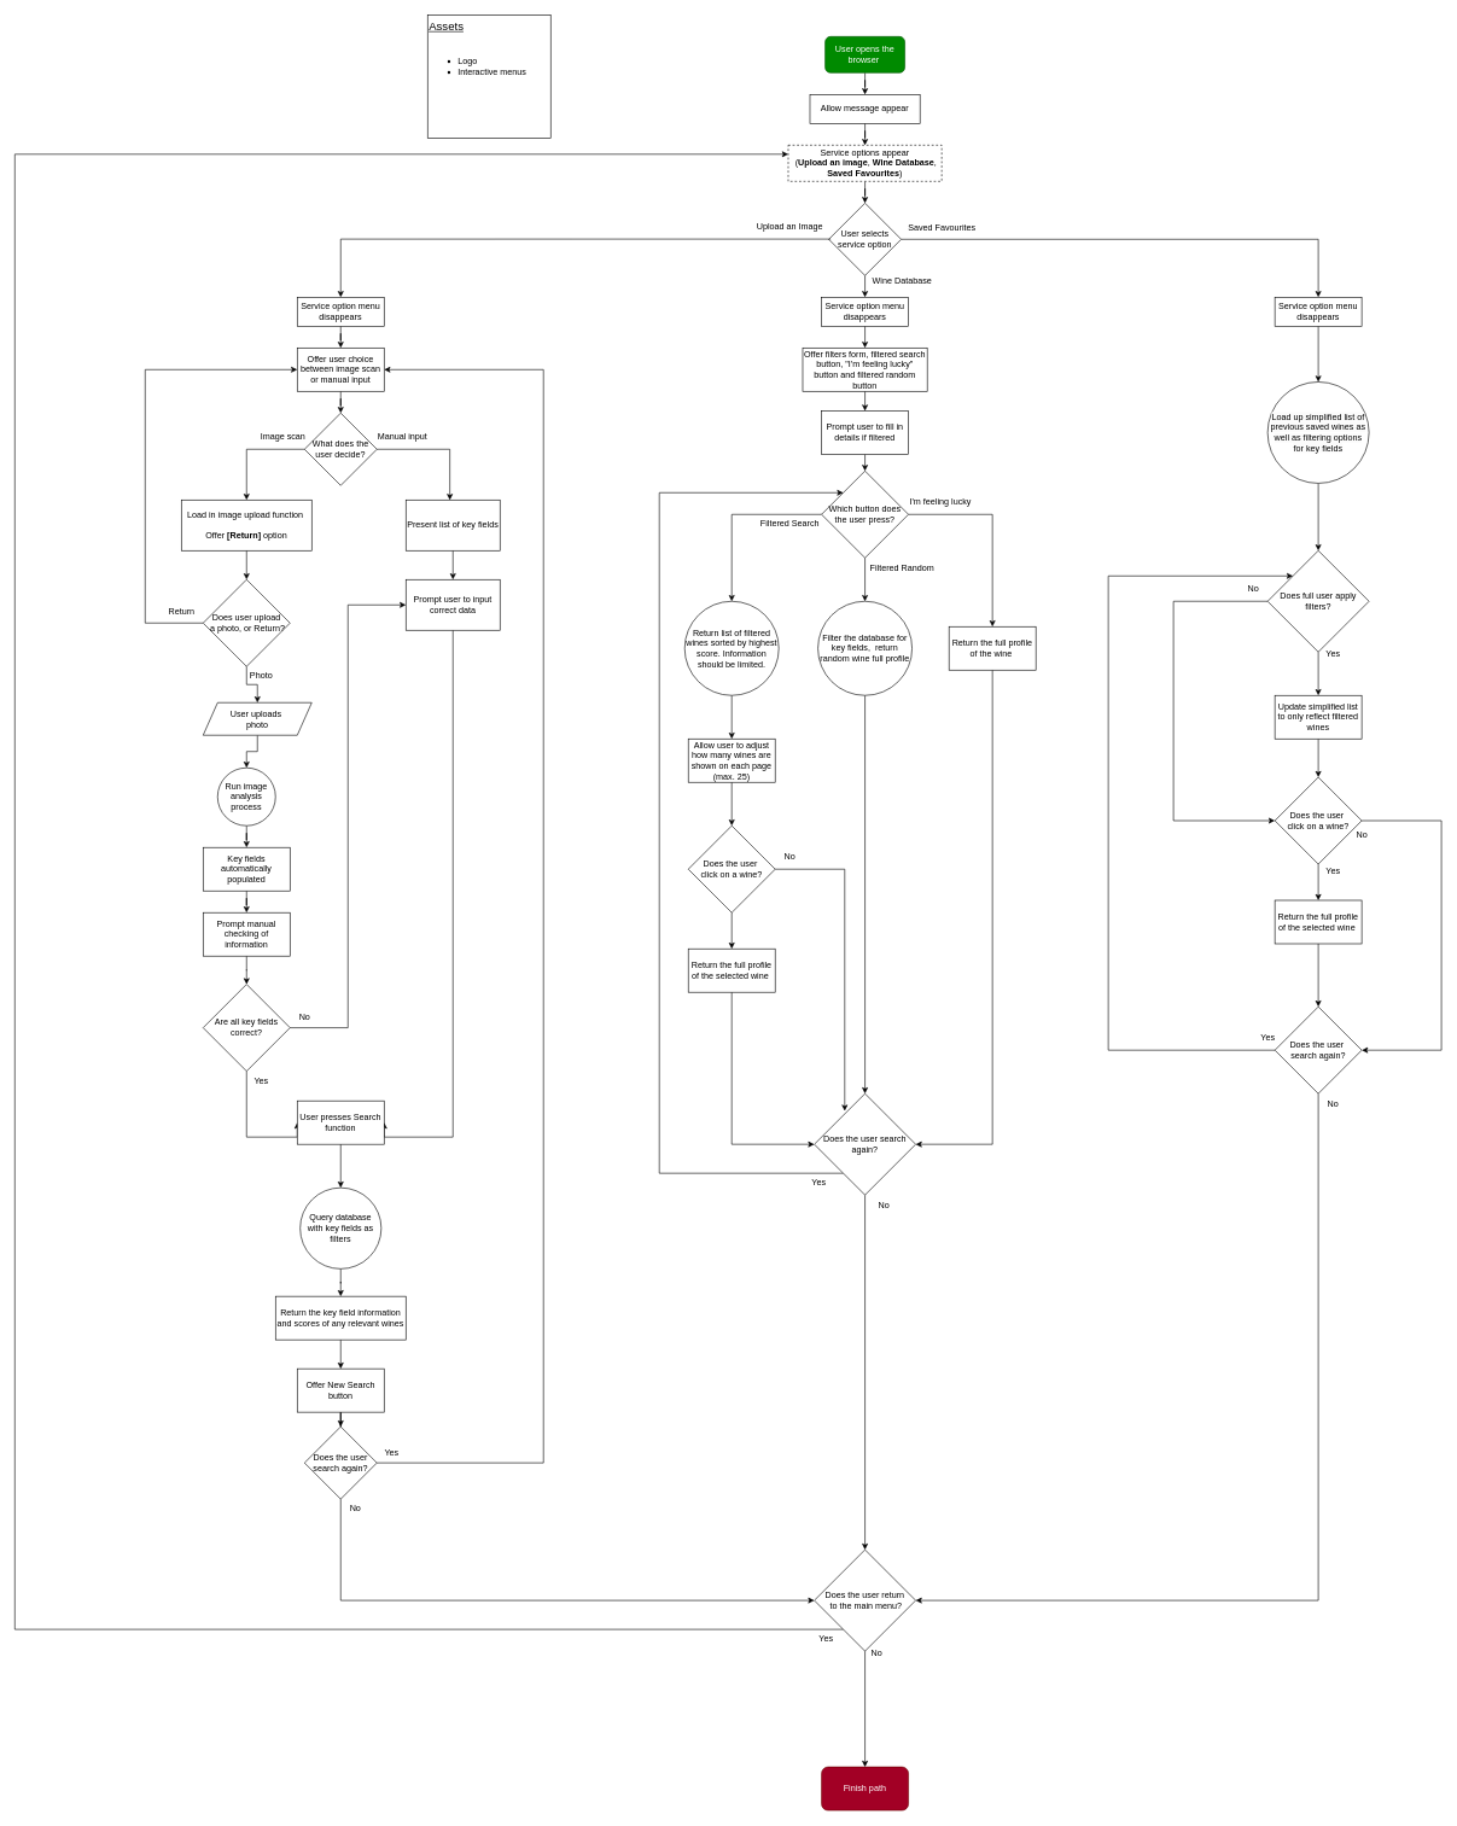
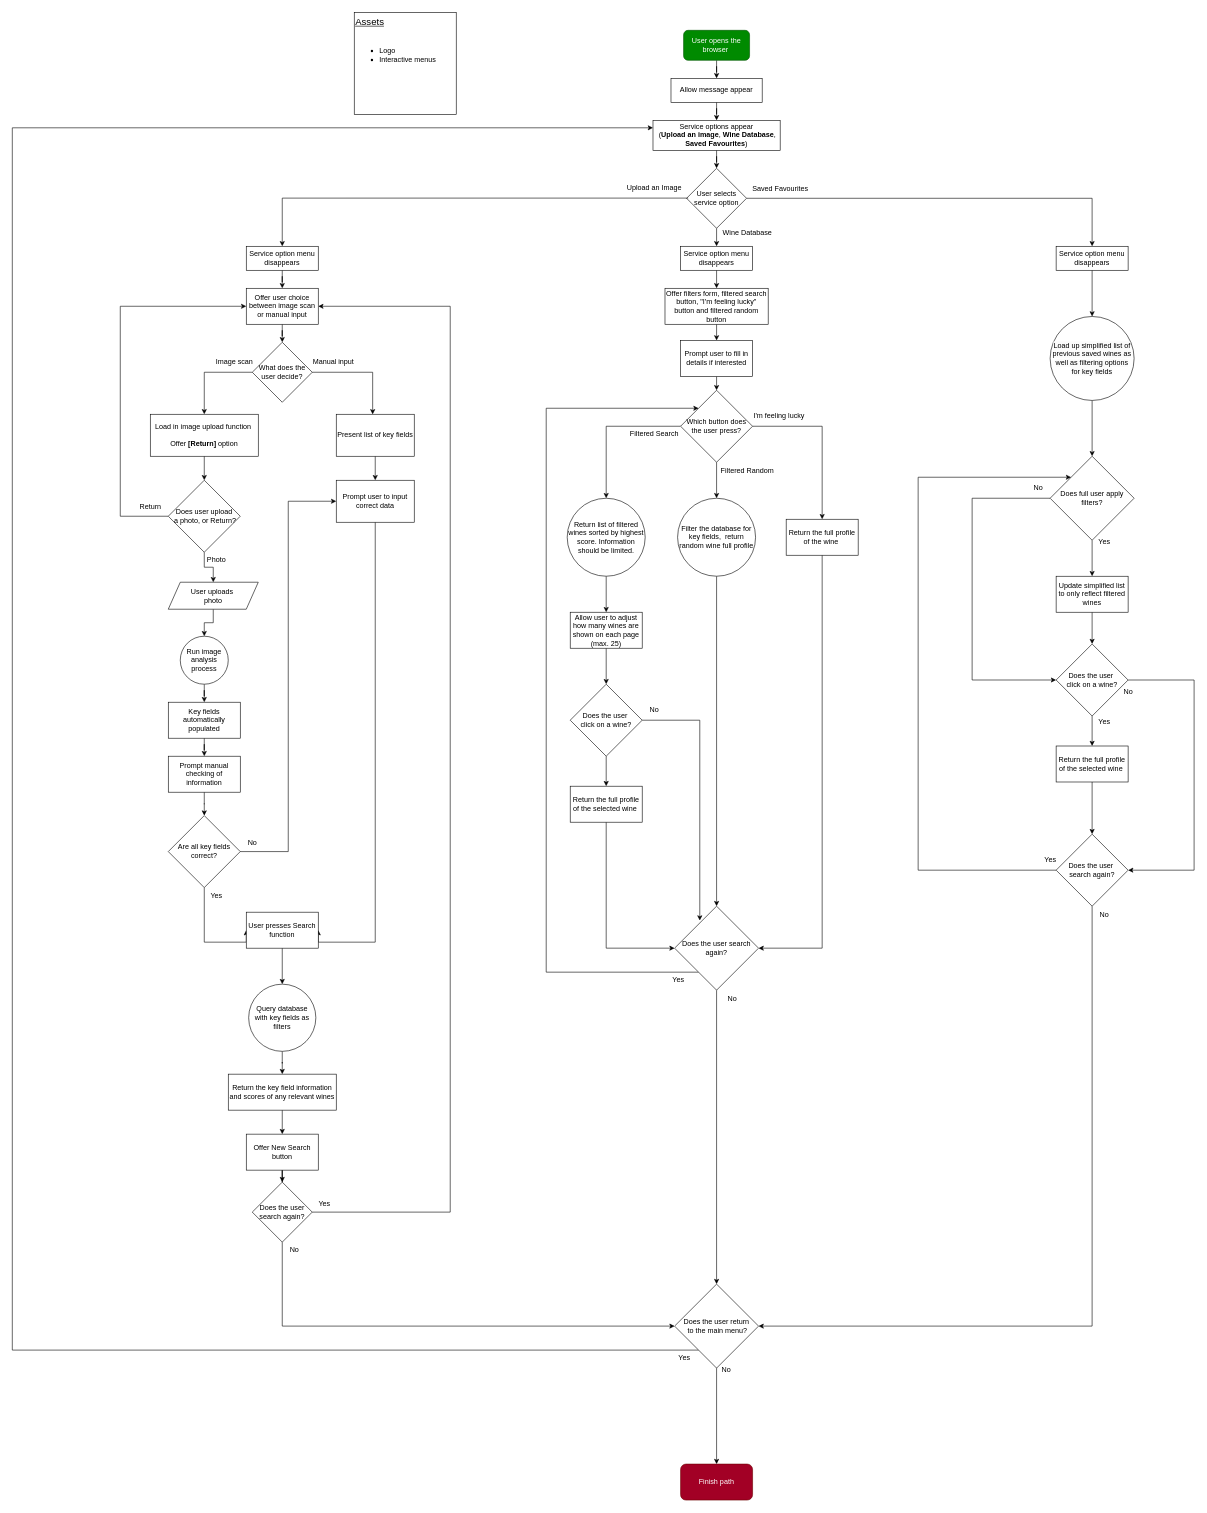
- <mxCell id="12" value="Service options appear&lt;div&gt;&amp;nbsp;(&lt;b&gt;Upload an image&lt;/b&gt;, &lt;b&gt;Wine Database&lt;/b&gt;, &lt;b&gt;Saved Favourites&lt;/b&gt;)&lt;/div&gt;" style="rounded=0;whiteSpace=wrap;html=1;dashed=1;" parent="1" vertex="1"><mxGeometry x="1088" y="200" width="212" height="50" as="geometry" /></mxCell>
+ <mxCell id="12" value="Service options appear&lt;div&gt;&amp;nbsp;(&lt;b&gt;Upload an image&lt;/b&gt;, &lt;b&gt;Wine Database&lt;/b&gt;, &lt;b&gt;Saved Favourites&lt;/b&gt;)&lt;/div&gt;" style="rounded=0;whiteSpace=wrap;html=1;" parent="1" vertex="1"><mxGeometry x="1088" y="200" width="212" height="50" as="geometry" /></mxCell>
- <mxCell id="65" value="Prompt user to fill in details if filtered" style="rounded=0;whiteSpace=wrap;html=1;" parent="1" vertex="1"><mxGeometry x="1134" y="567" width="120" height="60" as="geometry" /></mxCell>
+ <mxCell id="65" value="Prompt user to fill in details if interested" style="rounded=0;whiteSpace=wrap;html=1;" parent="1" vertex="1"><mxGeometry x="1134" y="567" width="120" height="60" as="geometry" /></mxCell>
